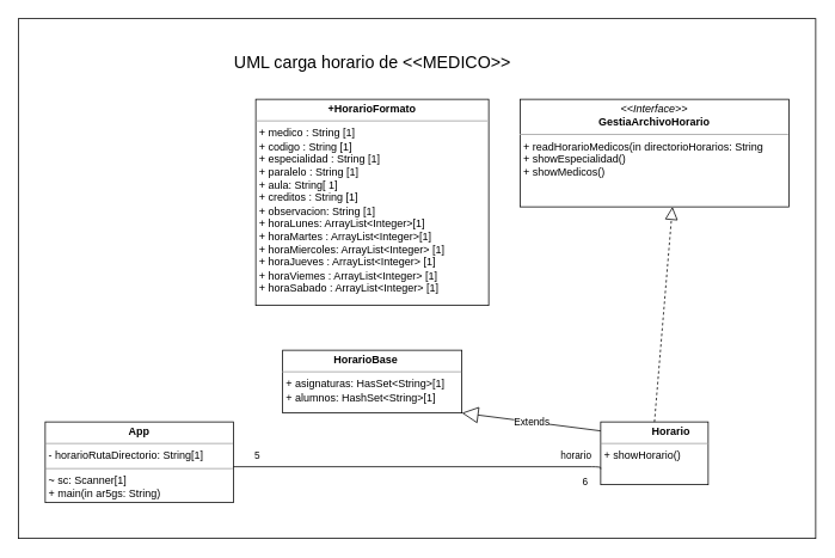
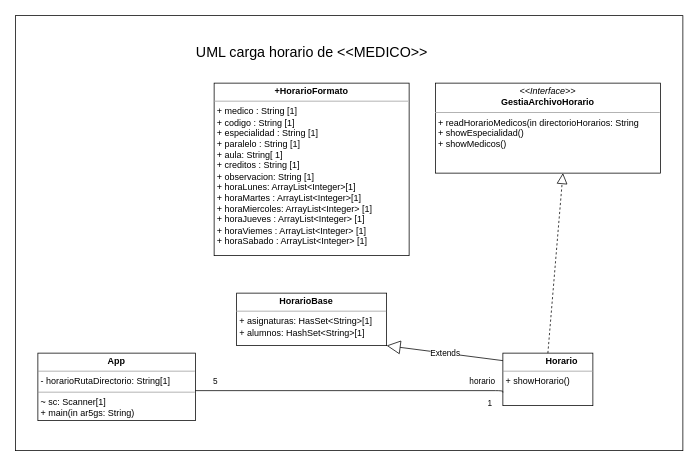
- <mxCell id="12" value="6" style="edgeLabel;resizable=0;html=1;align=right;verticalAlign=bottom;" connectable="0" vertex="1" parent="1"><mxGeometry x="660" y="550" as="geometry"><mxPoint x="-4" y="-5" as="offset" /></mxGeometry></mxCell>
+ <mxCell id="12" value="1" style="edgeLabel;resizable=0;html=1;align=right;verticalAlign=bottom;" connectable="0" vertex="1" parent="1"><mxGeometry x="660" y="550" as="geometry"><mxPoint x="-4" y="-5" as="offset" /></mxGeometry></mxCell>
